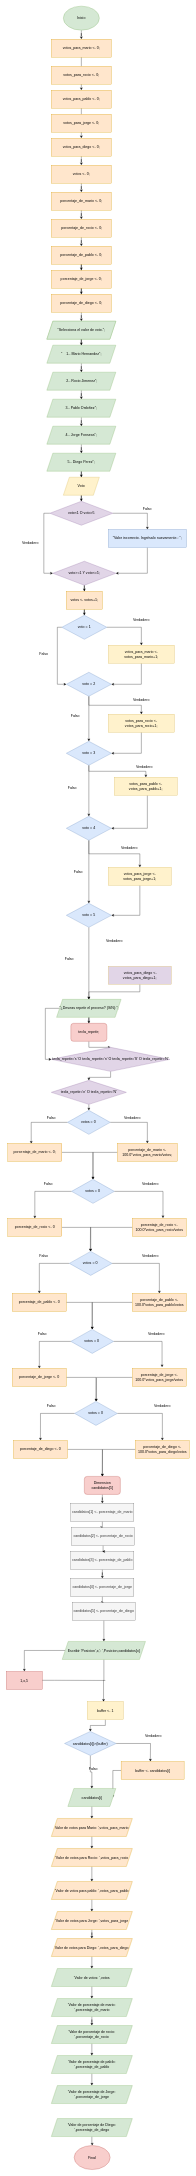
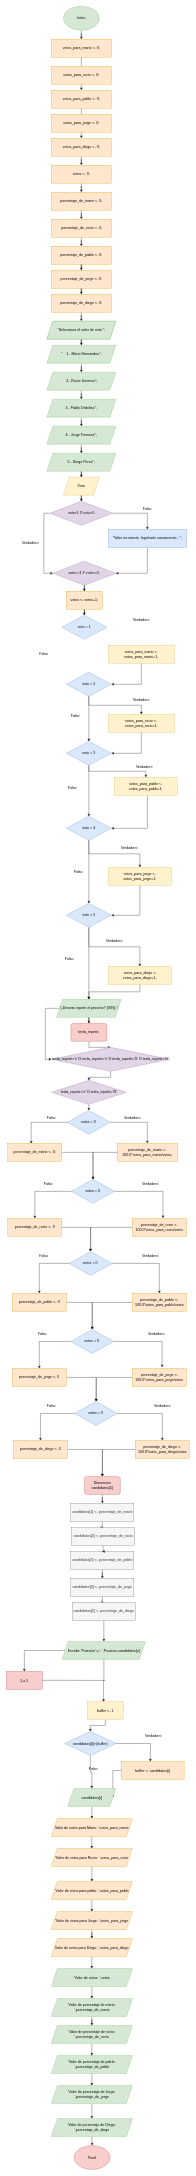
- <mxCell id="50" style="edgeStyle=orthogonalEdgeStyle;rounded=0;orthogonalLoop=1;jettySize=auto;html=1;entryX=0.5;entryY=0;entryDx=0;entryDy=0;" parent="1" source="52" target="54" edge="1"><mxGeometry relative="1" as="geometry" /></mxCell>
- <mxCell id="51" style="edgeStyle=orthogonalEdgeStyle;rounded=0;orthogonalLoop=1;jettySize=auto;html=1;entryX=0;entryY=0.5;entryDx=0;entryDy=0;" parent="1" source="52" target="57" edge="1"><mxGeometry relative="1" as="geometry"><Array as="points"><mxPoint x="190" y="2090" /><mxPoint x="190" y="2280" /></Array></mxGeometry></mxCell>
+ <mxCell id="76" style="edgeStyle=orthogonalEdgeStyle;rounded=0;orthogonalLoop=1;jettySize=auto;html=1;exitX=0.5;exitY=1;exitDx=0;exitDy=0;" parent="1" source="78" target="82" edge="1"><mxGeometry relative="1" as="geometry" /></mxCell>
- <mxCell id="82" value="&amp;nbsp;votos_para_diego &amp;lt;- votos_para_diego+1;" style="rounded=0;whiteSpace=wrap;html=1;fillColor=#e1d5e7;strokeColor=#d6b656;" parent="1" vertex="1"><mxGeometry x="360" y="3220" width="210" height="60" as="geometry" /></mxCell>
+ <mxCell id="82" value="&amp;nbsp;votos_para_diego &amp;lt;- votos_para_diego+1;" style="rounded=0;whiteSpace=wrap;html=1;fillColor=#fff2cc;strokeColor=#d6b656;" parent="1" vertex="1"><mxGeometry x="360" y="3220" width="210" height="60" as="geometry" /></mxCell>
+ <mxCell id="185" value="" style="edgeStyle=orthogonalEdgeStyle;rounded=0;orthogonalLoop=1;jettySize=auto;html=1;" parent="1" source="186" target="188" edge="1"><mxGeometry relative="1" as="geometry" /></mxCell>
